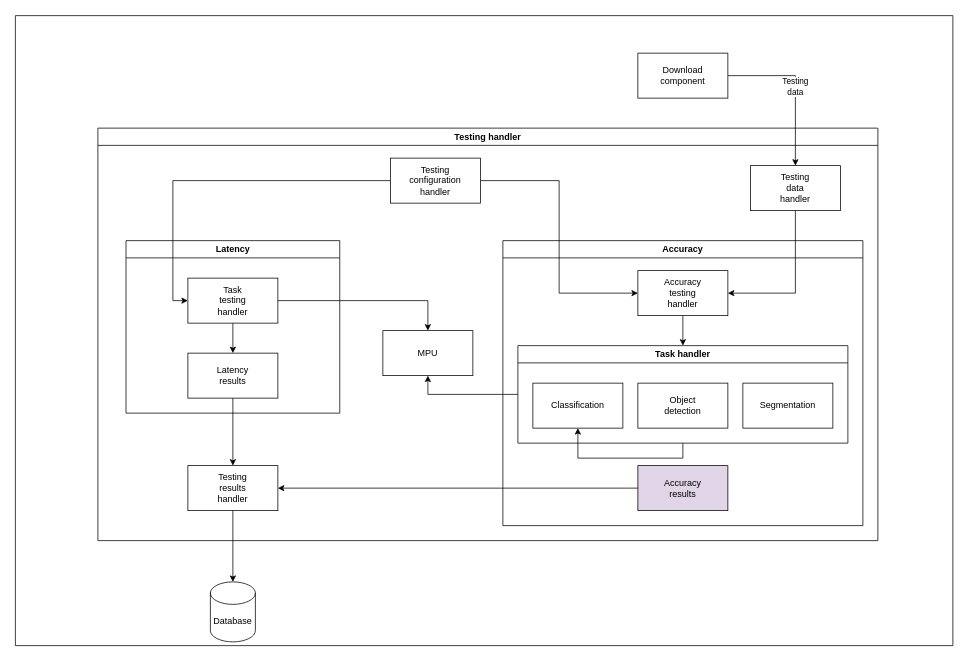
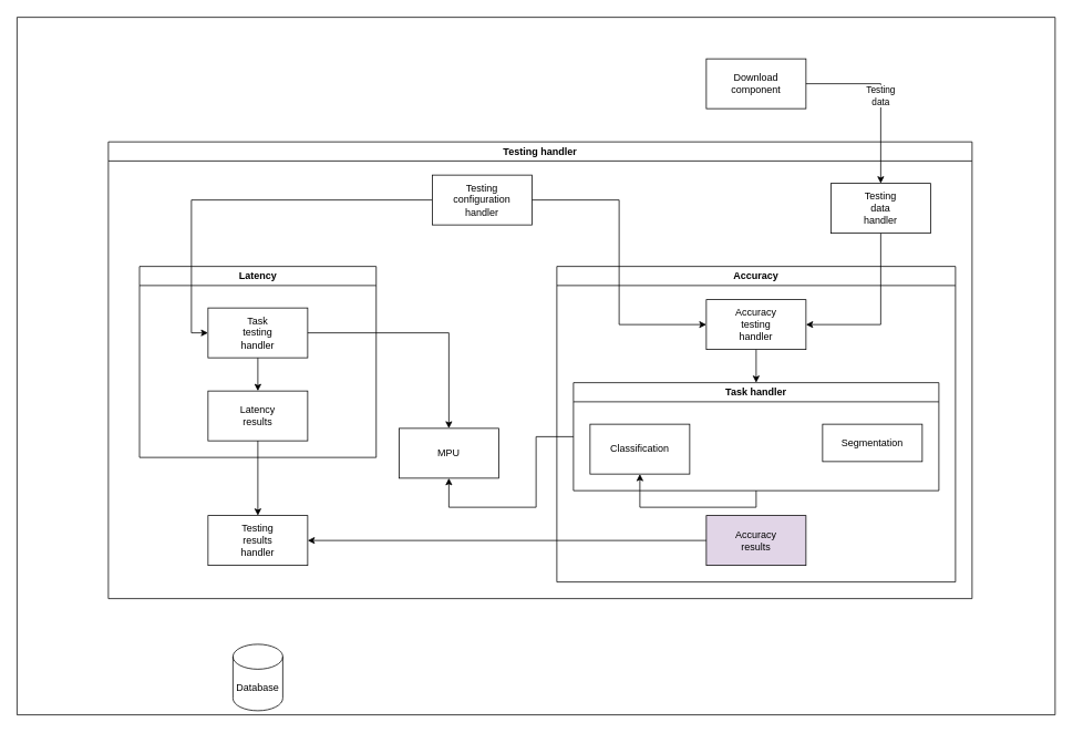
- <mxCell id="19" value="MPU" style="rounded=0;whiteSpace=wrap;html=1;" parent="2" vertex="1"><mxGeometry x="380" y="270" width="120" height="60" as="geometry" /></mxCell>
+ <mxCell id="19" value="MPU" style="rounded=0;whiteSpace=wrap;html=1;" parent="2" vertex="1"><mxGeometry x="350" y="345" width="120" height="60" as="geometry" /></mxCell>
- <mxCell id="13" value="Object&lt;div&gt;detection&lt;/div&gt;" style="rounded=0;whiteSpace=wrap;html=1;" parent="11" vertex="1"><mxGeometry x="160" y="50" width="120" height="60" as="geometry" /></mxCell>
- <mxCell id="14" value="Segmentation" style="rounded=0;whiteSpace=wrap;html=1;" parent="11" vertex="1"><mxGeometry x="300" y="50" width="120" height="60" as="geometry" /></mxCell>
+ <mxCell id="14" value="Segmentation" style="rounded=0;whiteSpace=wrap;html=1;" parent="11" vertex="1"><mxGeometry x="300" y="50" width="120" height="45" as="geometry" /></mxCell>
- <mxCell id="26" style="edgeStyle=orthogonalEdgeStyle;rounded=0;orthogonalLoop=1;jettySize=auto;html=1;entryX=0.5;entryY=0;entryDx=0;entryDy=0;entryPerimeter=0;" parent="1" source="20" target="25" edge="1"><mxGeometry relative="1" as="geometry" /></mxCell>
